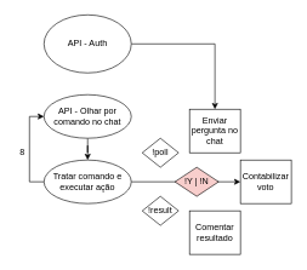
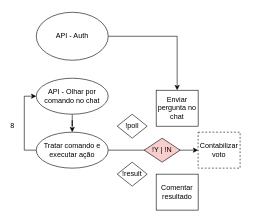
- <mxCell id="12" value="8" style="text;html=1;align=center;verticalAlign=middle;resizable=0;points=[];autosize=1;strokeColor=none;fillColor=none;" vertex="1" parent="1"><mxGeometry x="20" y="200" width="20" height="20" as="geometry" /></mxCell>
+ <mxCell id="12" value="8" style="text;html=1;align=center;verticalAlign=middle;resizable=0;points=[];autosize=1;strokeColor=none;fillColor=none;" vertex="1" parent="1"><mxGeometry x="10" y="200" width="20" height="20" as="geometry" /></mxCell>
- <mxCell id="11" value="Contabilizar voto" style="whiteSpace=wrap;html=1;" vertex="1" parent="1"><mxGeometry x="330" y="220" width="70" height="60" as="geometry" /></mxCell>
+ <mxCell id="11" value="Contabilizar voto" style="whiteSpace=wrap;html=1;dashed=1;" vertex="1" parent="1"><mxGeometry x="330" y="220" width="70" height="60" as="geometry" /></mxCell>
